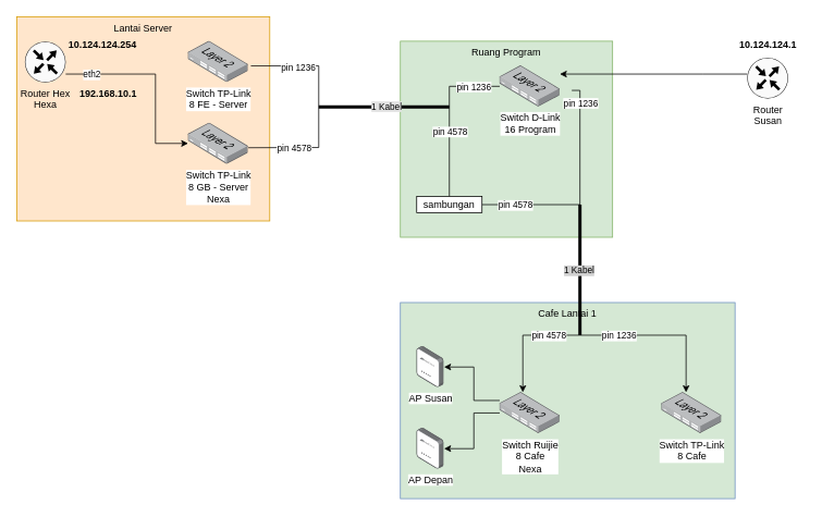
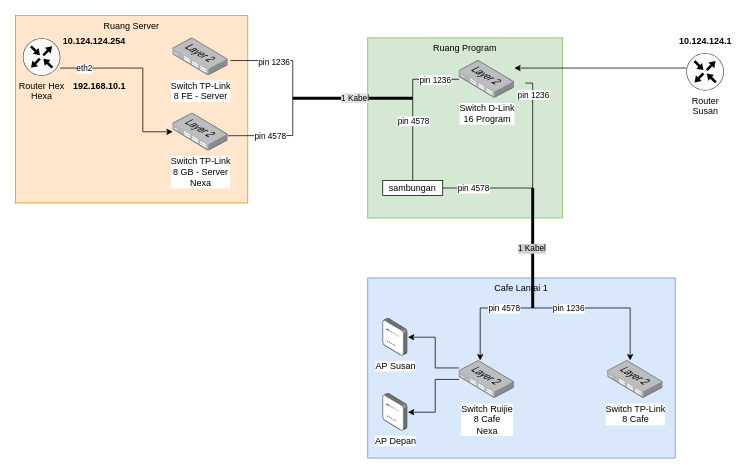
- <mxCell id="3" value="Lantai Server" style="rounded=0;whiteSpace=wrap;html=1;fillColor=#ffe6cc;strokeColor=#d79b00;verticalAlign=top;" parent="1" vertex="1"><mxGeometry x="20" y="20" width="310" height="250" as="geometry" /></mxCell>
+ <mxCell id="3" value="Ruang Server" style="rounded=0;whiteSpace=wrap;html=1;fillColor=#ffe6cc;strokeColor=#d79b00;verticalAlign=top;" parent="1" vertex="1"><mxGeometry x="20" y="20" width="310" height="250" as="geometry" /></mxCell>
- <mxCell id="2" value="Cafe Lantai 1" style="rounded=0;whiteSpace=wrap;html=1;fillColor=#d5e8d4;strokeColor=#6c8ebf;verticalAlign=top;" parent="1" vertex="1"><mxGeometry x="490" y="370" width="410" height="240.25" as="geometry" /></mxCell>
+ <mxCell id="2" value="Cafe Lantai 1" style="rounded=0;whiteSpace=wrap;html=1;fillColor=#dae8fc;strokeColor=#6c8ebf;verticalAlign=top;" parent="1" vertex="1"><mxGeometry x="490" y="370" width="410" height="240.25" as="geometry" /></mxCell>
